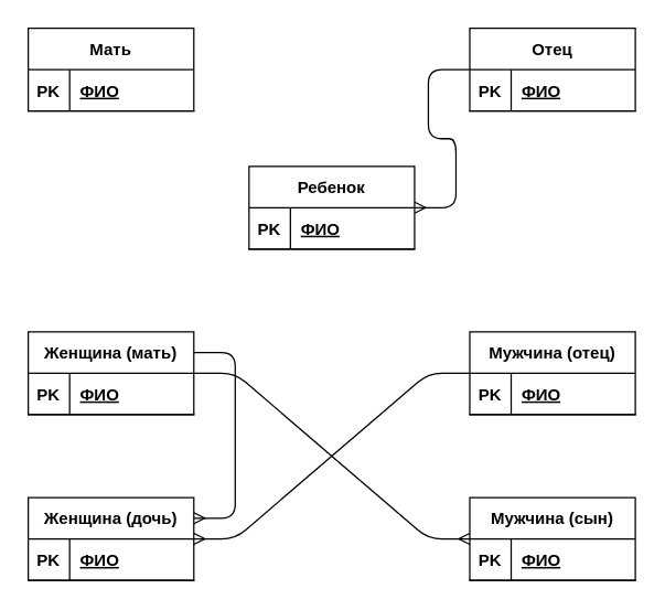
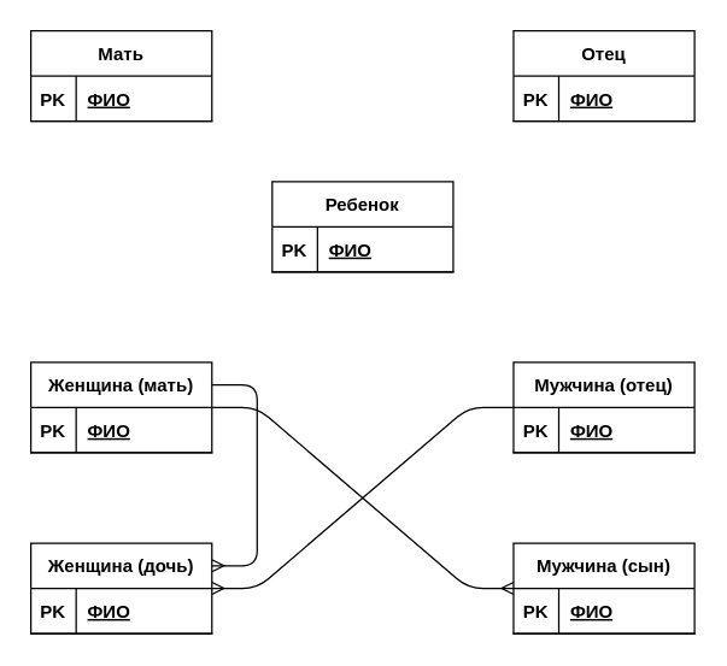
- <mxCell id="14" value="" style="edgeStyle=entityRelationEdgeStyle;fontSize=12;html=1;endArrow=ERmany;" edge="1" parent="1" source="6" target="10"><mxGeometry width="100" height="100" relative="1" as="geometry"><mxPoint x="190" y="165" as="sourcePoint" /><mxPoint x="150" y="15" as="targetPoint" /></mxGeometry></mxCell>
